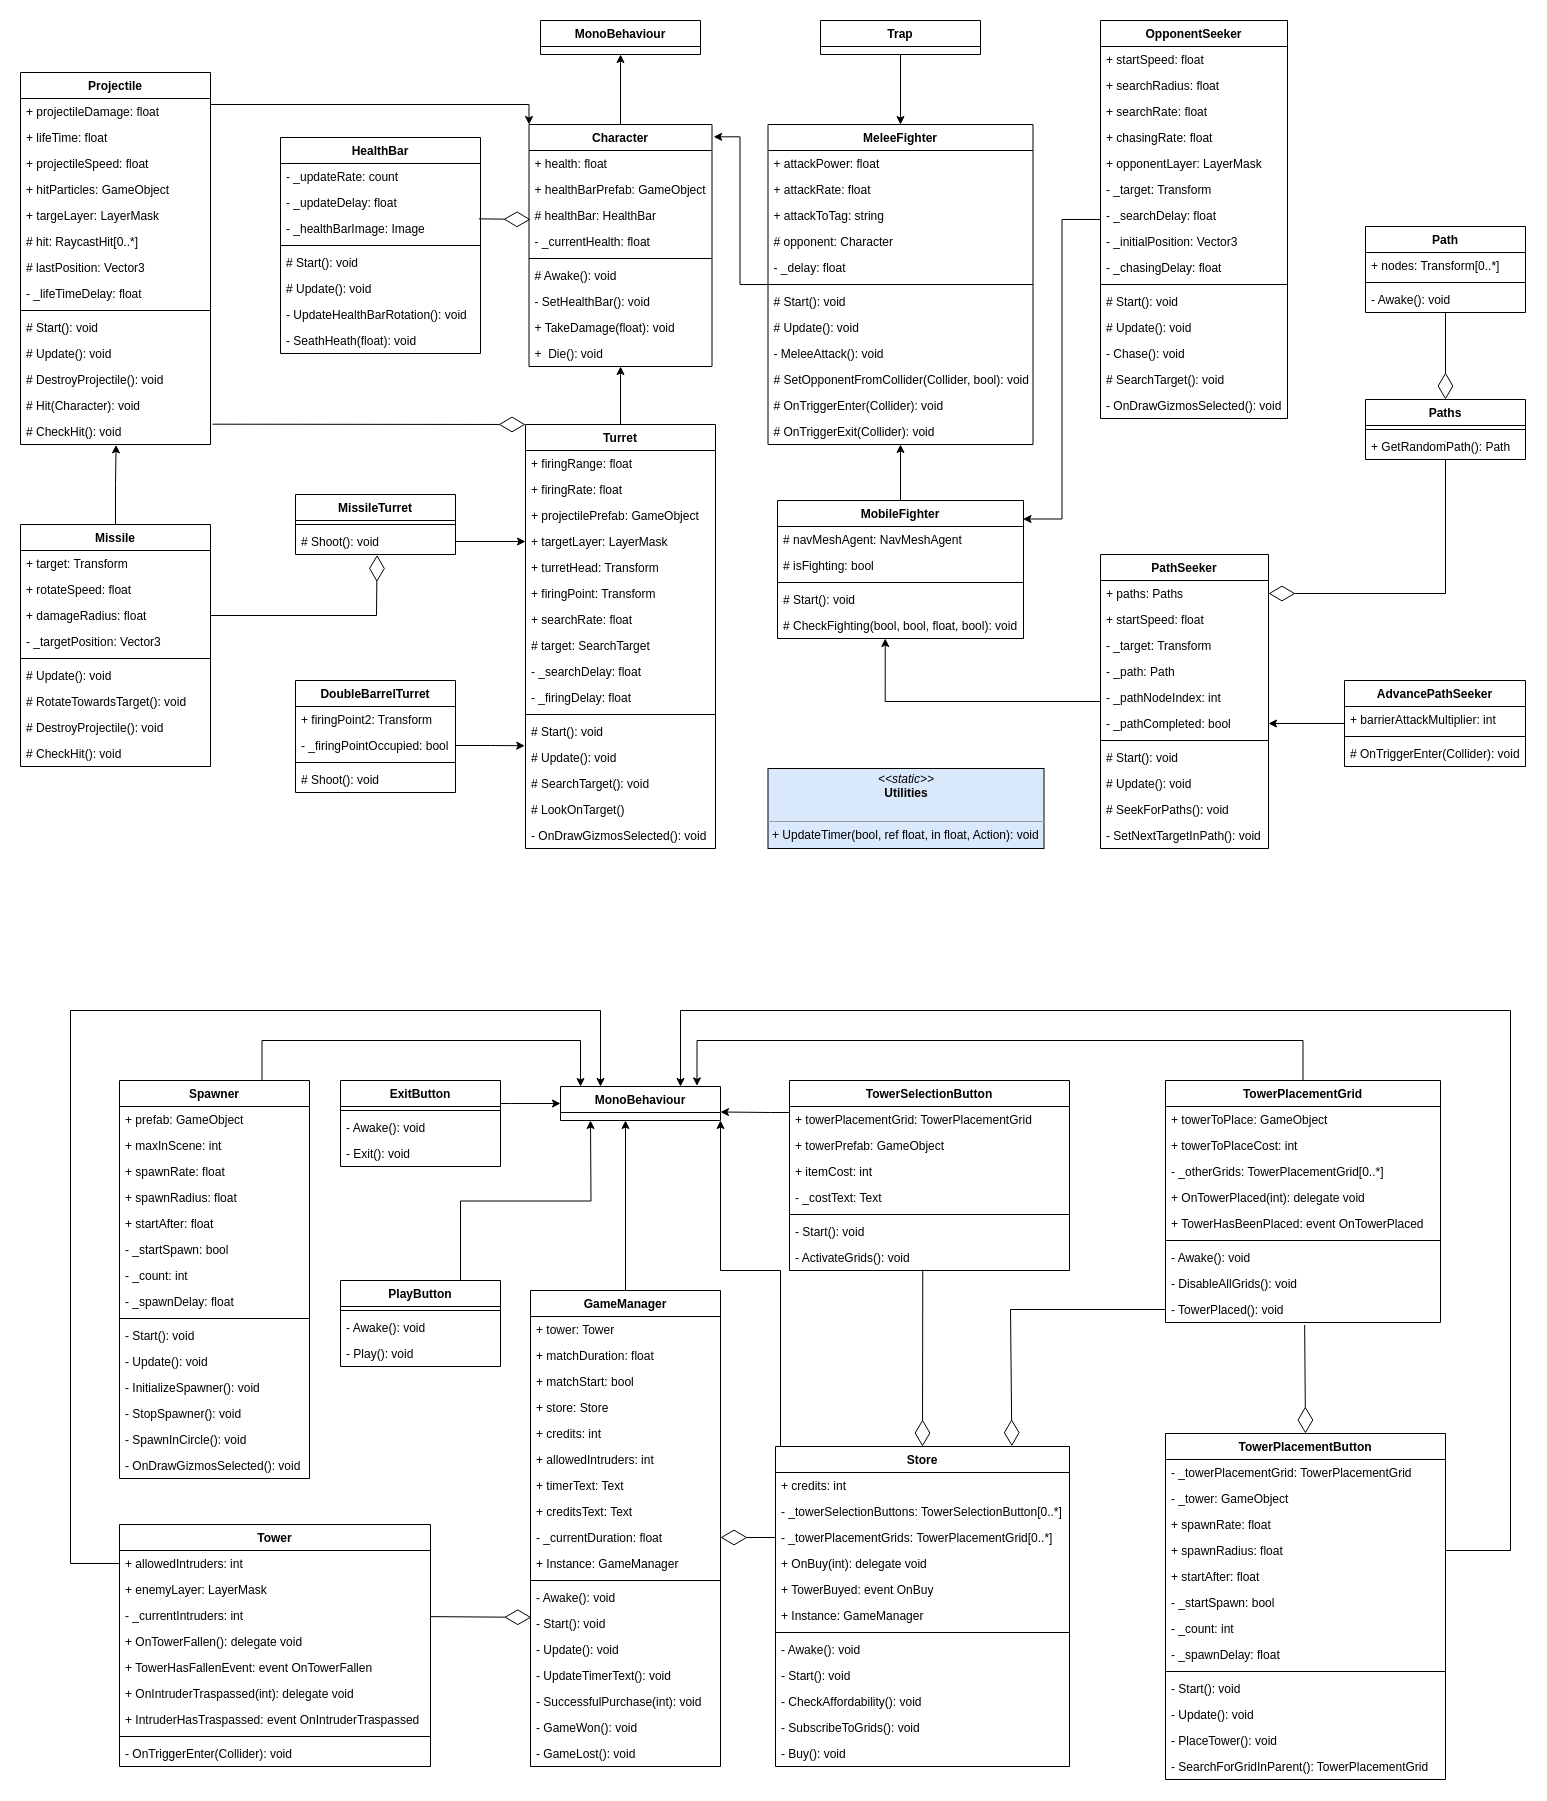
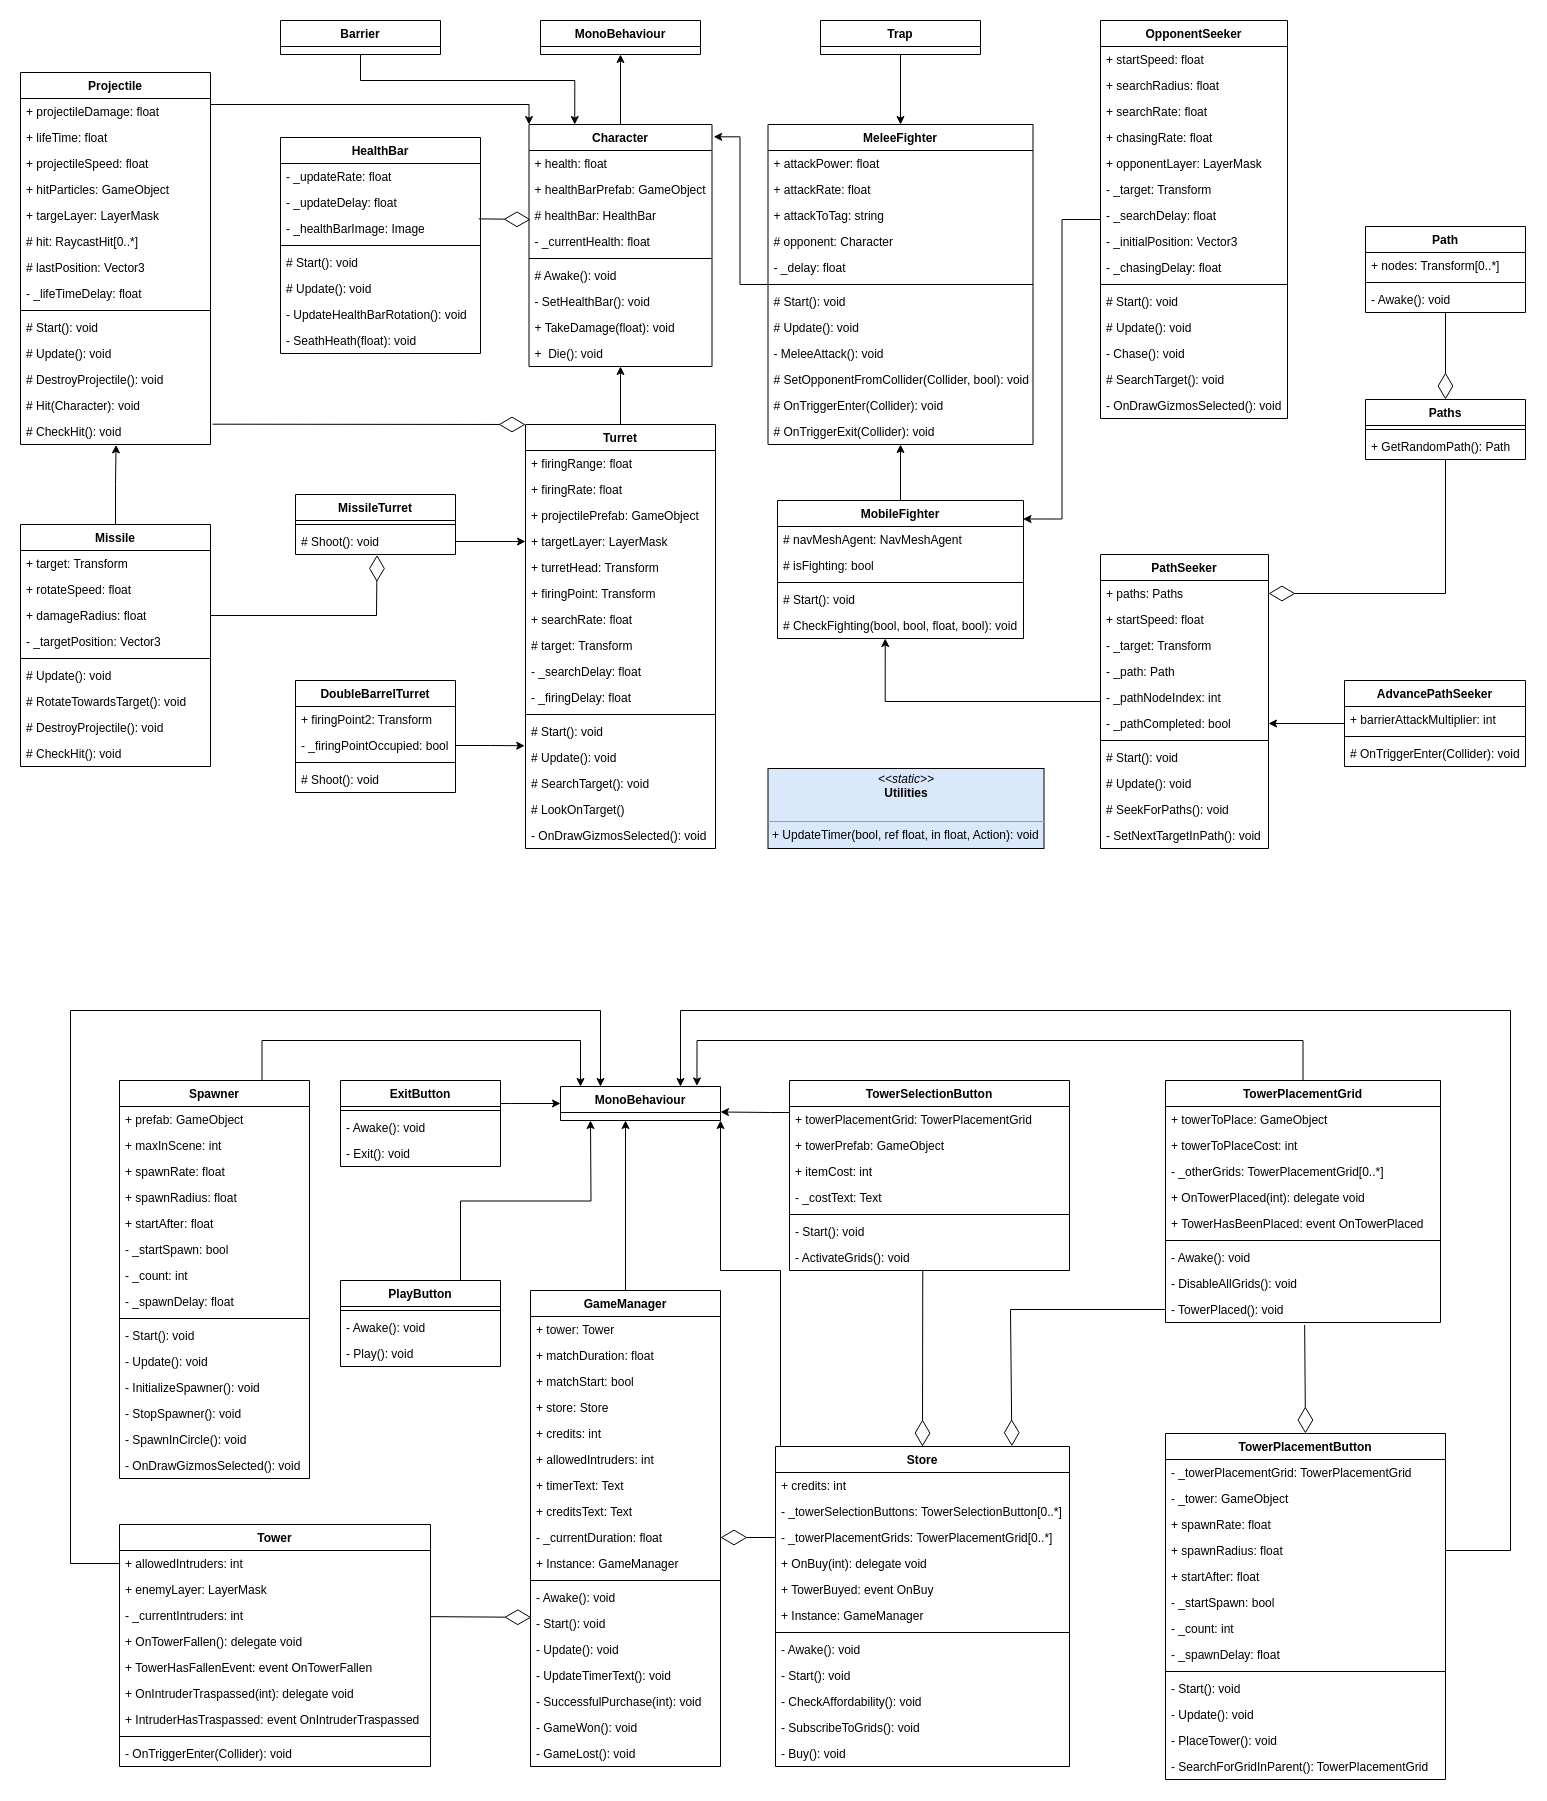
+ <mxCell id="56" value="Barrier" style="swimlane;fontStyle=1;align=center;verticalAlign=top;childLayout=stackLayout;horizontal=1;startSize=26;horizontalStack=0;resizeParent=1;resizeParentMax=0;resizeLast=0;collapsible=1;marginBottom=0;" vertex="1" parent="1"><mxGeometry x="280" y="20" width="160" height="34" as="geometry"><mxRectangle x="150" y="118" width="70" height="26" as="alternateBounds" /></mxGeometry></mxCell>
+ <mxCell id="55" style="edgeStyle=orthogonalEdgeStyle;rounded=0;orthogonalLoop=1;jettySize=auto;html=1;entryX=0.25;entryY=0;entryDx=0;entryDy=0;" edge="1" parent="1" source="56" target="3"><mxGeometry relative="1" as="geometry"><Array as="points"><mxPoint x="360" y="80" /><mxPoint x="574" y="80" /></Array></mxGeometry></mxCell>
- <mxCell id="92" value="- _updateRate: count" style="text;strokeColor=none;fillColor=none;align=left;verticalAlign=top;spacingLeft=4;spacingRight=4;overflow=hidden;rotatable=0;points=[[0,0.5],[1,0.5]];portConstraint=eastwest;" vertex="1" parent="91"><mxGeometry y="26" width="200" height="26" as="geometry" /></mxCell>
+ <mxCell id="92" value="- _updateRate: float" style="text;strokeColor=none;fillColor=none;align=left;verticalAlign=top;spacingLeft=4;spacingRight=4;overflow=hidden;rotatable=0;points=[[0,0.5],[1,0.5]];portConstraint=eastwest;" vertex="1" parent="91"><mxGeometry y="26" width="200" height="26" as="geometry" /></mxCell>
- <mxCell id="66" value="# target: SearchTarget" style="text;strokeColor=none;fillColor=none;align=left;verticalAlign=top;spacingLeft=4;spacingRight=4;overflow=hidden;rotatable=0;points=[[0,0.5],[1,0.5]];portConstraint=eastwest;" vertex="1" parent="58"><mxGeometry y="208" width="190" height="26" as="geometry" /></mxCell>
+ <mxCell id="66" value="# target: Transform" style="text;strokeColor=none;fillColor=none;align=left;verticalAlign=top;spacingLeft=4;spacingRight=4;overflow=hidden;rotatable=0;points=[[0,0.5],[1,0.5]];portConstraint=eastwest;" vertex="1" parent="58"><mxGeometry y="208" width="190" height="26" as="geometry" /></mxCell>
